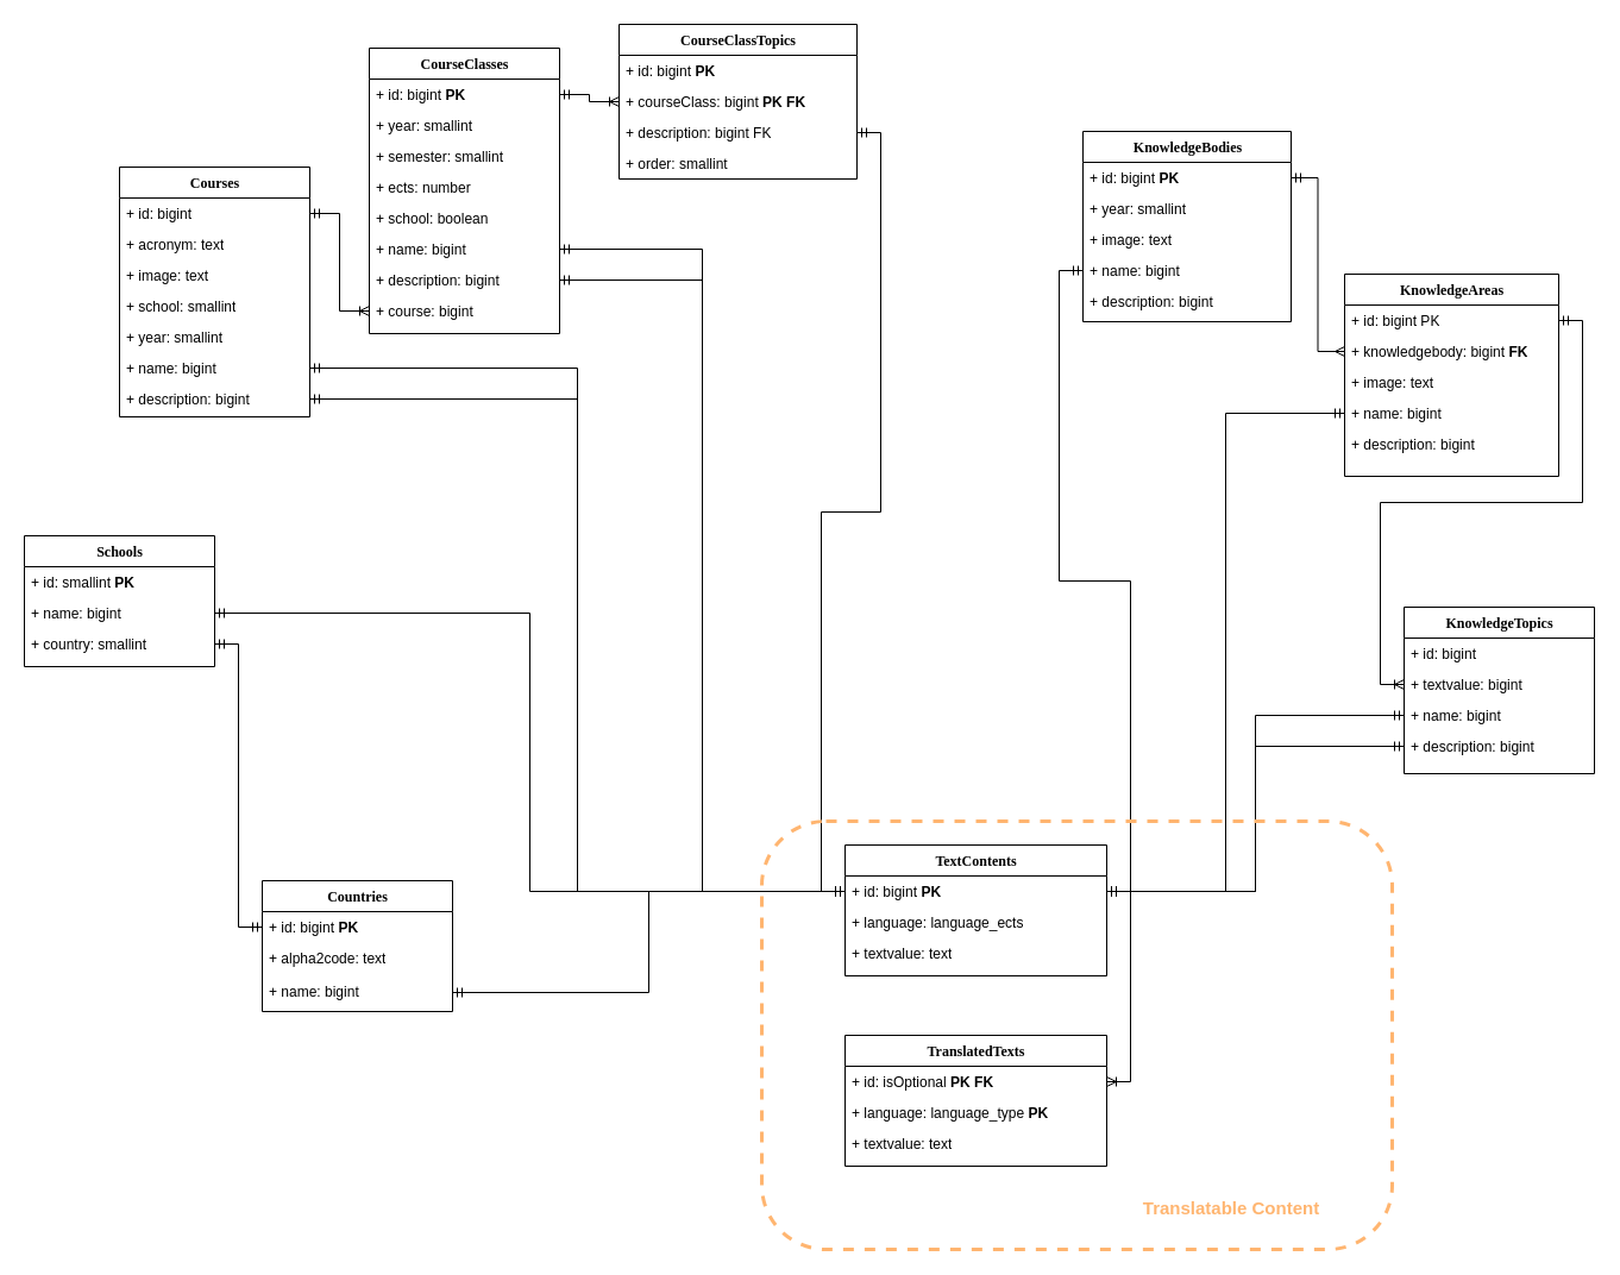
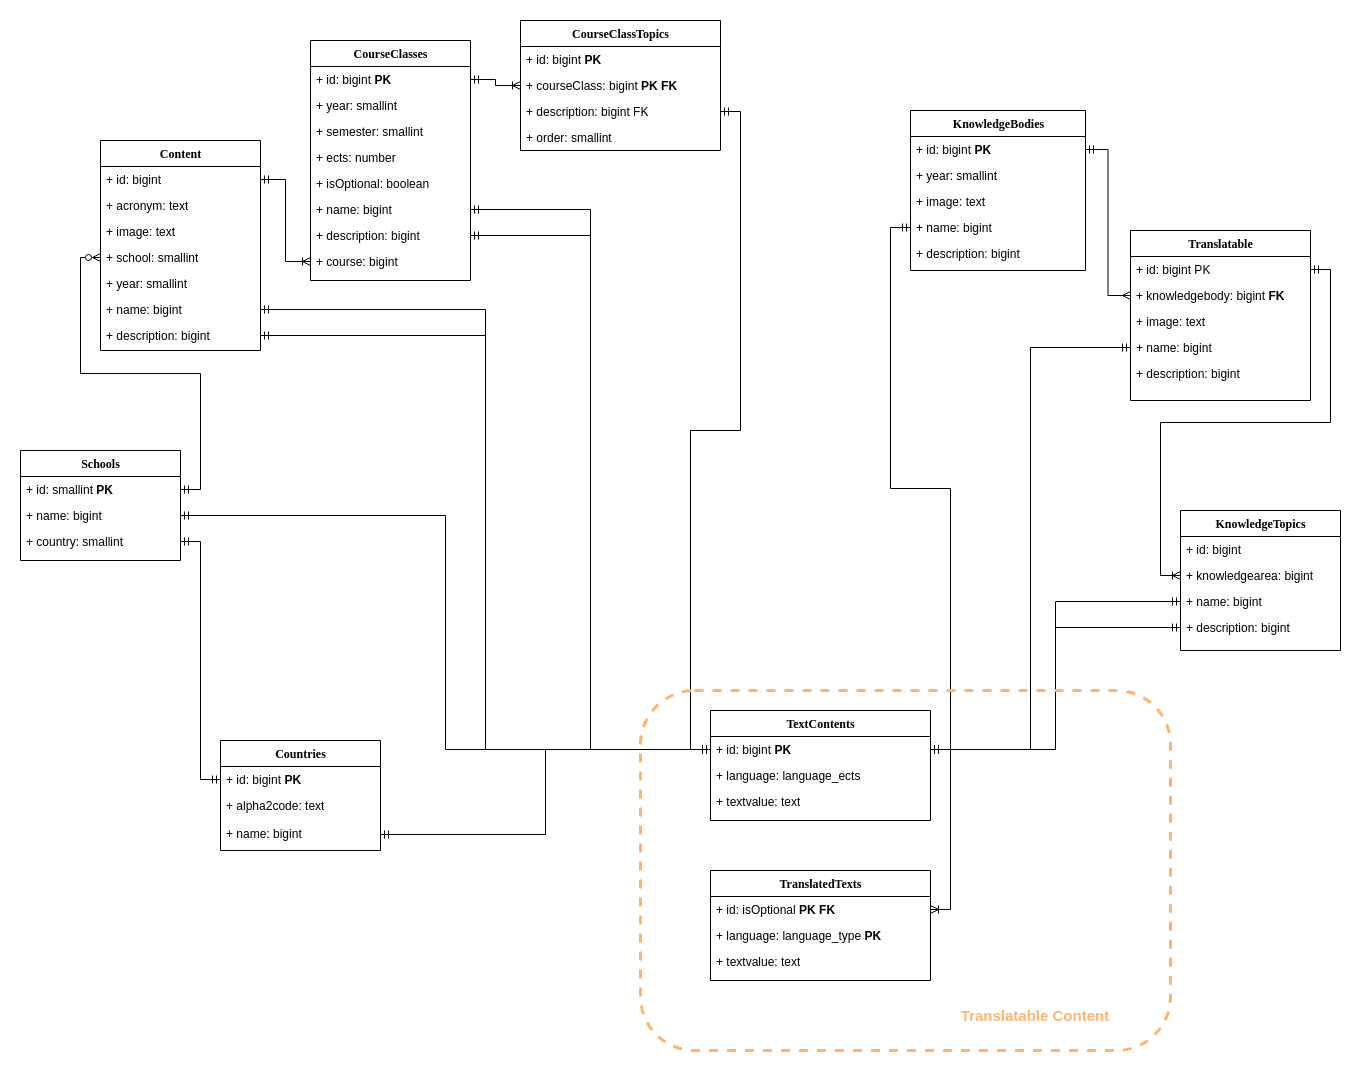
- <mxCell id="2" value="Courses" style="swimlane;html=1;fontStyle=1;align=center;verticalAlign=top;childLayout=stackLayout;horizontal=1;startSize=26;horizontalStack=0;resizeParent=1;resizeLast=0;collapsible=1;marginBottom=0;swimlaneFillColor=#ffffff;rounded=0;shadow=0;comic=0;labelBackgroundColor=none;strokeWidth=1;fillColor=none;fontFamily=Verdana;fontSize=12" parent="1" vertex="1"><mxGeometry x="100" y="140" width="160" height="210" as="geometry" /></mxCell>
+ <mxCell id="2" value="Content" style="swimlane;html=1;fontStyle=1;align=center;verticalAlign=top;childLayout=stackLayout;horizontal=1;startSize=26;horizontalStack=0;resizeParent=1;resizeLast=0;collapsible=1;marginBottom=0;swimlaneFillColor=#ffffff;rounded=0;shadow=0;comic=0;labelBackgroundColor=none;strokeWidth=1;fillColor=none;fontFamily=Verdana;fontSize=12" parent="1" vertex="1"><mxGeometry x="100" y="140" width="160" height="210" as="geometry" /></mxCell>
- <mxCell id="25" value="+ school: boolean" style="text;html=1;strokeColor=none;fillColor=none;align=left;verticalAlign=top;spacingLeft=4;spacingRight=4;whiteSpace=wrap;overflow=hidden;rotatable=0;points=[[0,0.5],[1,0.5]];portConstraint=eastwest;" parent="20" vertex="1"><mxGeometry y="130" width="160" height="26" as="geometry" /></mxCell>
+ <mxCell id="25" value="+ isOptional: boolean" style="text;html=1;strokeColor=none;fillColor=none;align=left;verticalAlign=top;spacingLeft=4;spacingRight=4;whiteSpace=wrap;overflow=hidden;rotatable=0;points=[[0,0.5],[1,0.5]];portConstraint=eastwest;" parent="20" vertex="1"><mxGeometry y="130" width="160" height="26" as="geometry" /></mxCell>
- <mxCell id="10" value="KnowledgeAreas" style="swimlane;html=1;fontStyle=1;align=center;verticalAlign=top;childLayout=stackLayout;horizontal=1;startSize=26;horizontalStack=0;resizeParent=1;resizeLast=0;collapsible=1;marginBottom=0;swimlaneFillColor=#ffffff;rounded=0;shadow=0;comic=0;labelBackgroundColor=none;strokeWidth=1;fillColor=none;fontFamily=Verdana;fontSize=12" parent="1" vertex="1"><mxGeometry x="1130" y="230" width="180" height="170" as="geometry" /></mxCell>
+ <mxCell id="10" value="Translatable" style="swimlane;html=1;fontStyle=1;align=center;verticalAlign=top;childLayout=stackLayout;horizontal=1;startSize=26;horizontalStack=0;resizeParent=1;resizeLast=0;collapsible=1;marginBottom=0;swimlaneFillColor=#ffffff;rounded=0;shadow=0;comic=0;labelBackgroundColor=none;strokeWidth=1;fillColor=none;fontFamily=Verdana;fontSize=12" parent="1" vertex="1"><mxGeometry x="1130" y="230" width="180" height="170" as="geometry" /></mxCell>
+ <mxCell id="45" style="rounded=0;orthogonalLoop=1;jettySize=auto;html=1;exitX=0;exitY=0.5;exitDx=0;exitDy=0;entryX=1;entryY=0.5;entryDx=0;entryDy=0;startArrow=ERzeroToMany;startFill=0;endArrow=ERmandOne;endFill=0;edgeStyle=orthogonalEdgeStyle;" parent="1" source="6" target="17" edge="1"><mxGeometry relative="1" as="geometry" /></mxCell>
- <mxCell id="31" value="+ textvalue: bigint" style="text;html=1;strokeColor=none;fillColor=none;align=left;verticalAlign=top;spacingLeft=4;spacingRight=4;whiteSpace=wrap;overflow=hidden;rotatable=0;points=[[0,0.5],[1,0.5]];portConstraint=eastwest;" parent="29" vertex="1"><mxGeometry y="52" width="160" height="26" as="geometry" /></mxCell>
+ <mxCell id="31" value="+ knowledgearea: bigint" style="text;html=1;strokeColor=none;fillColor=none;align=left;verticalAlign=top;spacingLeft=4;spacingRight=4;whiteSpace=wrap;overflow=hidden;rotatable=0;points=[[0,0.5],[1,0.5]];portConstraint=eastwest;" parent="29" vertex="1"><mxGeometry y="52" width="160" height="26" as="geometry" /></mxCell>
